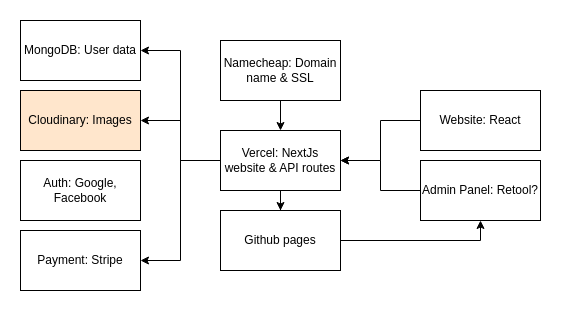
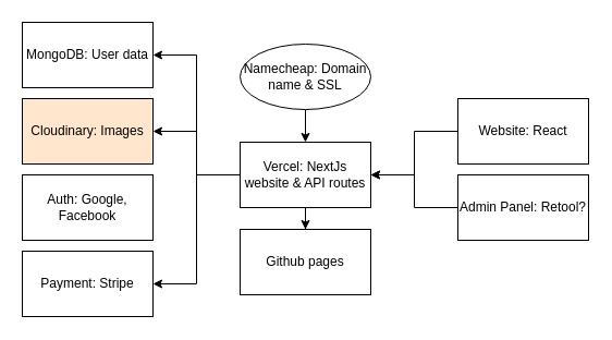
- <mxCell id="18" value="Namecheap: Domain name &amp;amp; SSL" style="rounded=0;whiteSpace=wrap;html=1;" parent="1" vertex="1"><mxGeometry x="220" y="40" width="120" height="60" as="geometry" /></mxCell>
+ <mxCell id="18" value="Namecheap: Domain name &amp;amp; SSL" style="ellipse;whiteSpace=wrap;html=1;" parent="1" vertex="1"><mxGeometry x="220" y="40" width="120" height="60" as="geometry" /></mxCell>
- <mxCell id="15" style="edgeStyle=orthogonalEdgeStyle;rounded=0;orthogonalLoop=1;jettySize=auto;html=1;entryX=0.5;entryY=1;entryDx=0;entryDy=0;" parent="1" source="16" target="4" edge="1"><mxGeometry relative="1" as="geometry" /></mxCell>
